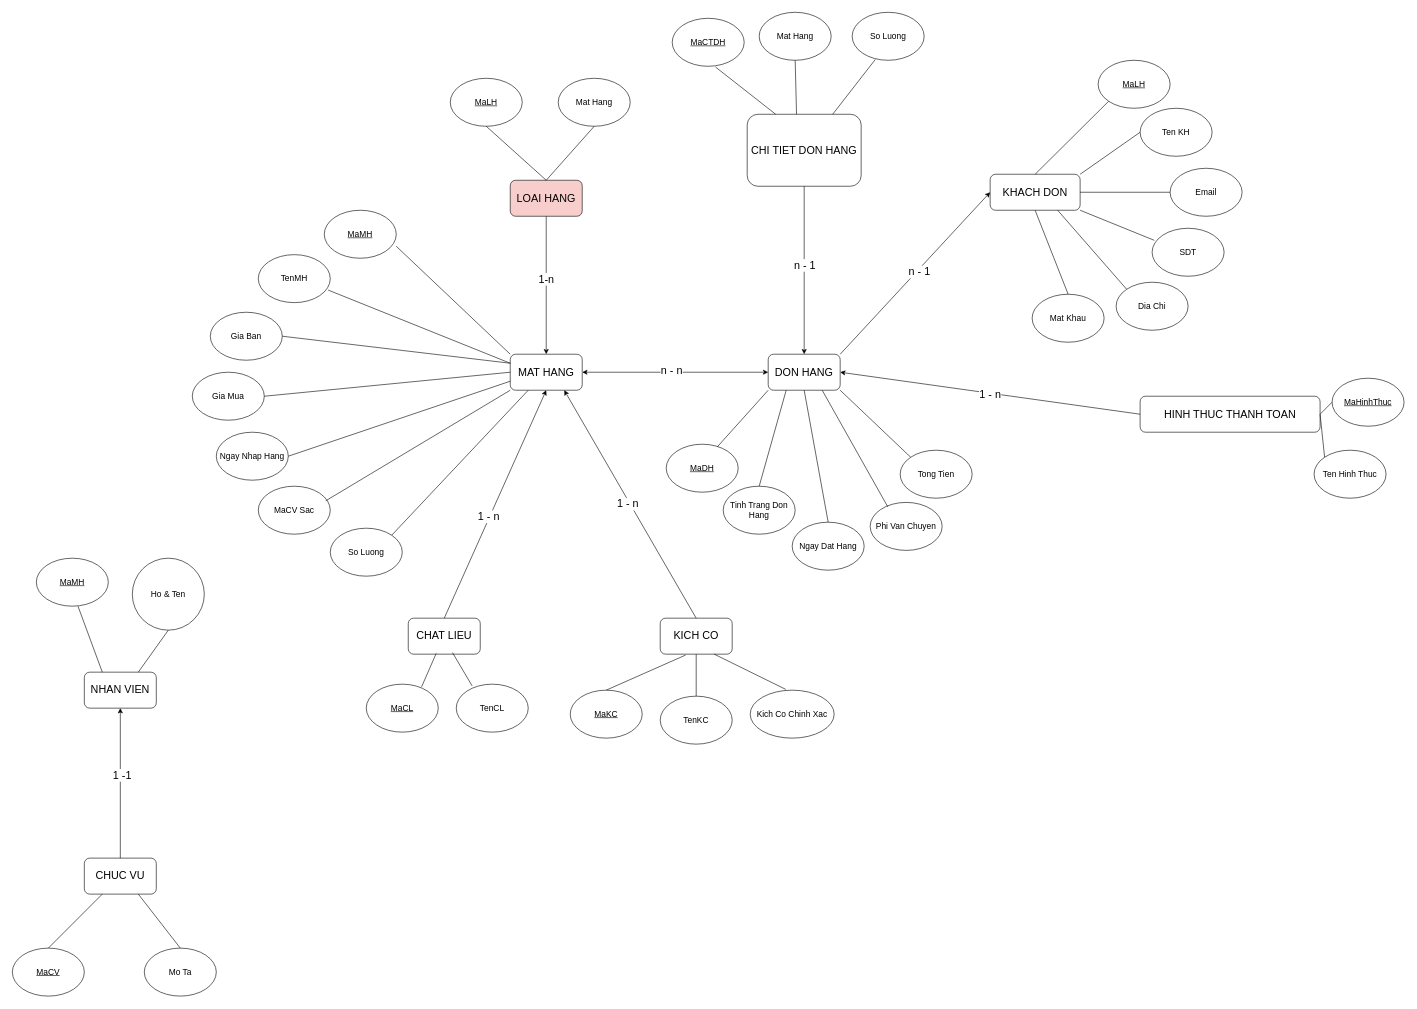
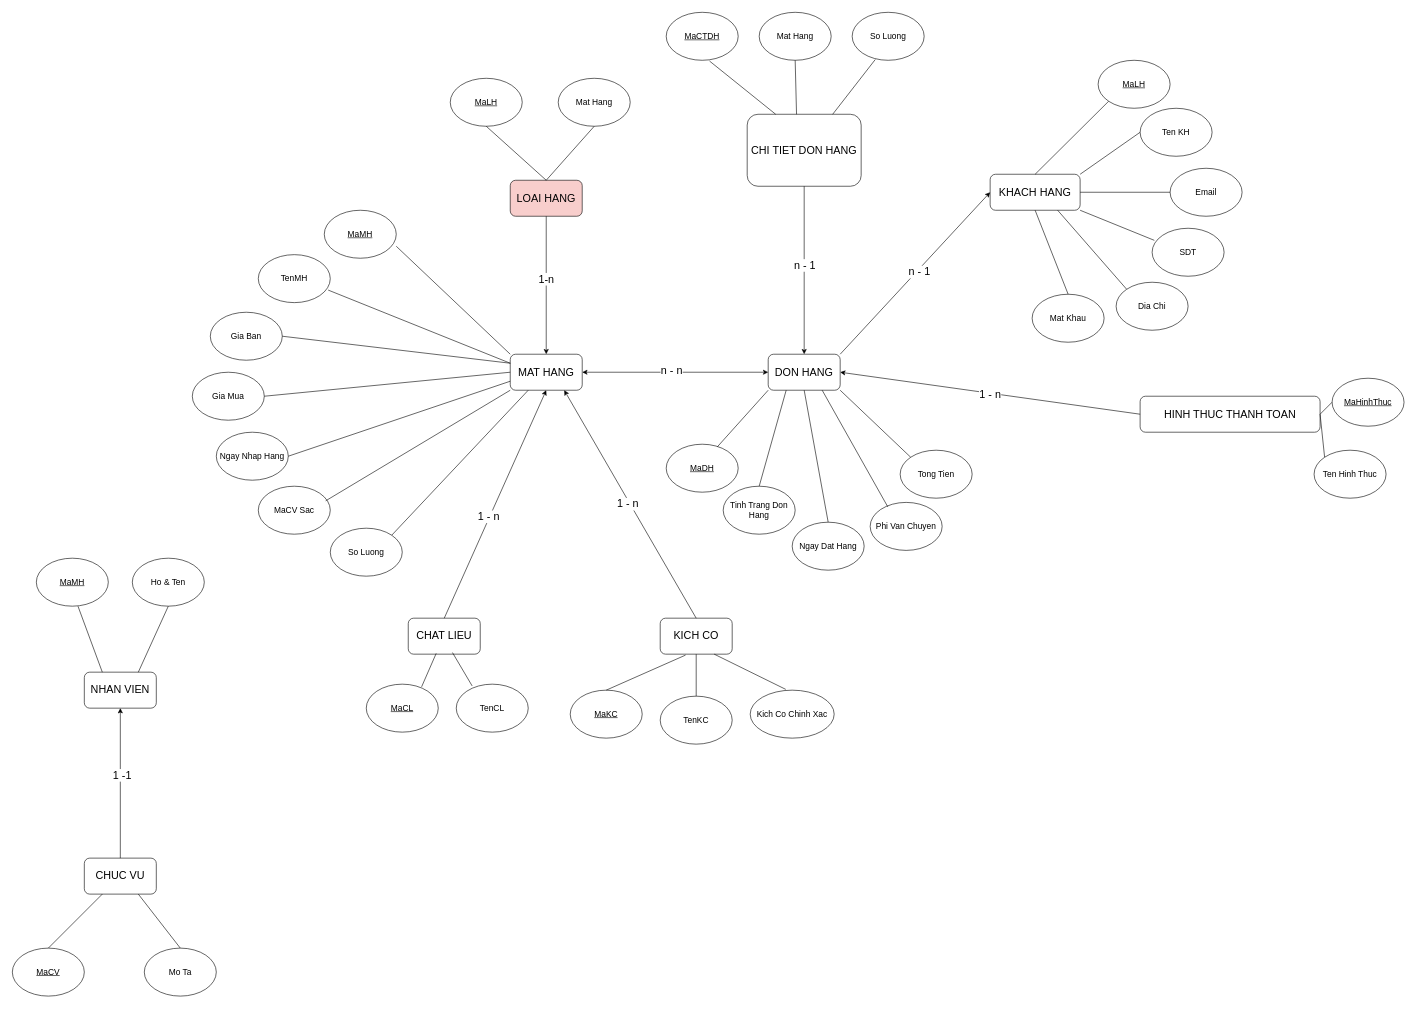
- <mxCell id="19" value="&lt;u&gt;&lt;font style=&quot;font-size: 14px;&quot;&gt;MaCTDH&lt;/font&gt;&lt;/u&gt;" style="ellipse;whiteSpace=wrap;html=1;" vertex="1" parent="1"><mxGeometry x="1120" y="30" width="120" height="80" as="geometry" /></mxCell>
+ <mxCell id="19" value="&lt;u&gt;&lt;font style=&quot;font-size: 14px;&quot;&gt;MaCTDH&lt;/font&gt;&lt;/u&gt;" style="ellipse;whiteSpace=wrap;html=1;" vertex="1" parent="1"><mxGeometry x="1110" y="20" width="120" height="80" as="geometry" /></mxCell>
- <mxCell id="6" value="&lt;span style=&quot;font-size: 18px;&quot;&gt;KHACH DON&lt;/span&gt;" style="rounded=1;whiteSpace=wrap;html=1;" vertex="1" parent="1"><mxGeometry x="1650" y="290" width="150" height="60" as="geometry" /></mxCell>
+ <mxCell id="6" value="&lt;span style=&quot;font-size: 18px;&quot;&gt;KHACH HANG&lt;/span&gt;" style="rounded=1;whiteSpace=wrap;html=1;" vertex="1" parent="1"><mxGeometry x="1650" y="290" width="150" height="60" as="geometry" /></mxCell>
- <mxCell id="53" value="&lt;span style=&quot;font-size: 14px;&quot;&gt;Ho &amp;amp; Ten&lt;/span&gt;" style="ellipse;whiteSpace=wrap;html=1;" vertex="1" parent="1"><mxGeometry x="220" y="930" width="120" height="120" as="geometry" /></mxCell>
+ <mxCell id="53" value="&lt;span style=&quot;font-size: 14px;&quot;&gt;Ho &amp;amp; Ten&lt;/span&gt;" style="ellipse;whiteSpace=wrap;html=1;" vertex="1" parent="1"><mxGeometry x="220" y="930" width="120" height="80" as="geometry" /></mxCell>
